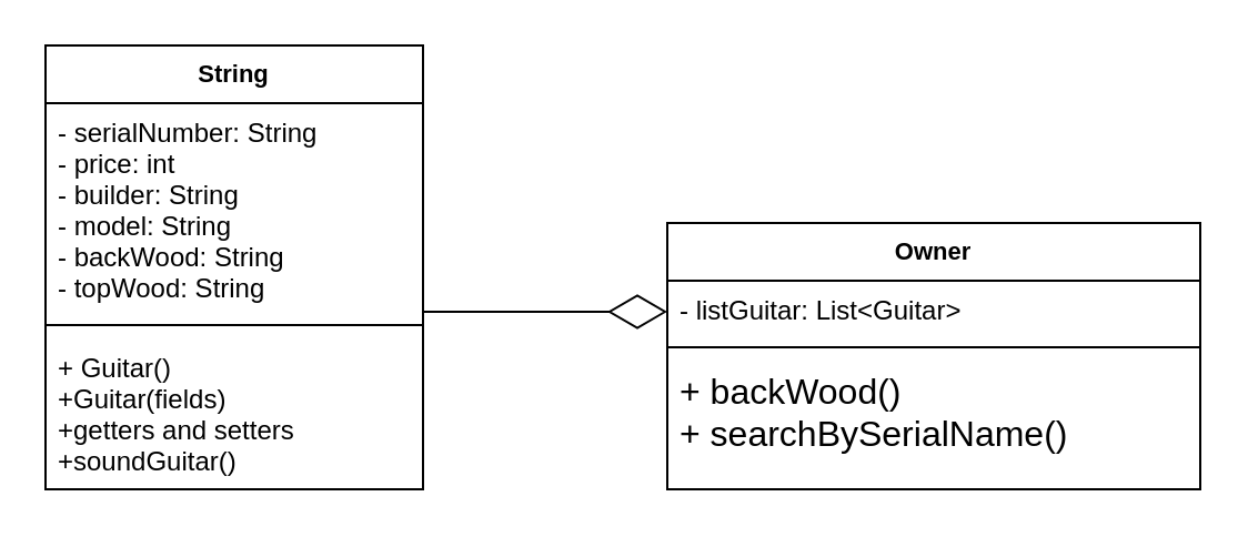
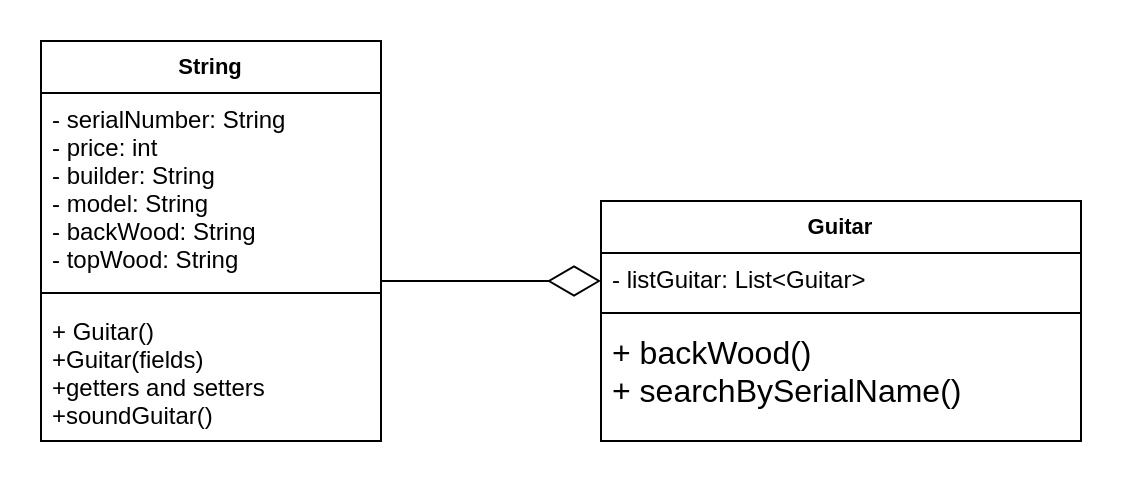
- <mxCell id="7" value="Owner&#10;" style="swimlane;fontStyle=1;align=center;verticalAlign=top;childLayout=stackLayout;horizontal=1;startSize=26;horizontalStack=0;resizeParent=1;resizeParentMax=0;resizeLast=0;collapsible=1;marginBottom=0;fontSize=11;" vertex="1" parent="1"><mxGeometry x="300" y="100" width="240" height="120" as="geometry" /></mxCell>
+ <mxCell id="7" value="Guitar&#10;" style="swimlane;fontStyle=1;align=center;verticalAlign=top;childLayout=stackLayout;horizontal=1;startSize=26;horizontalStack=0;resizeParent=1;resizeParentMax=0;resizeLast=0;collapsible=1;marginBottom=0;fontSize=11;" vertex="1" parent="1"><mxGeometry x="300" y="100" width="240" height="120" as="geometry" /></mxCell>
